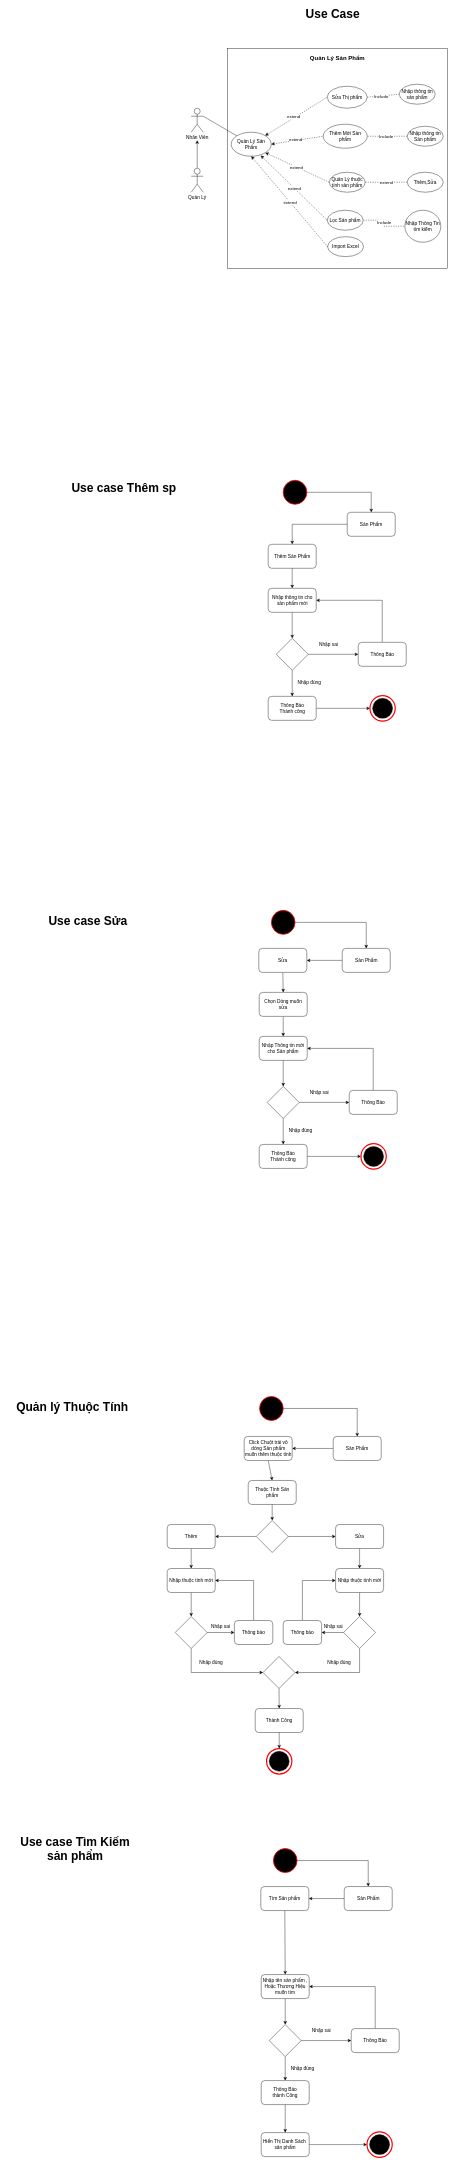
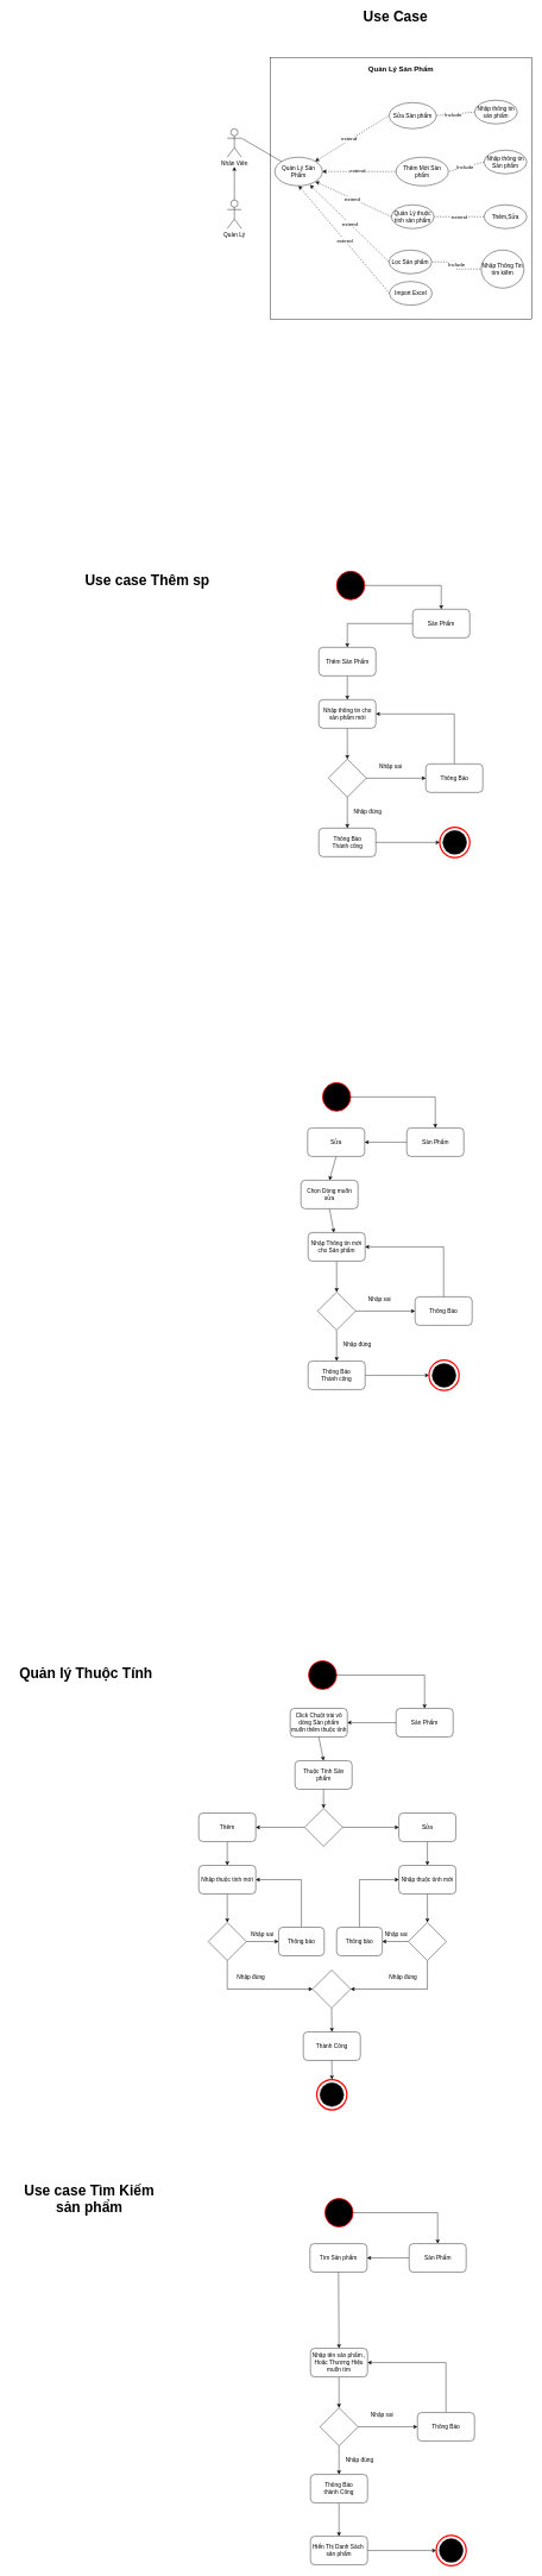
- <mxCell id="11" value="Sửa Thị phẩm" style="ellipse;whiteSpace=wrap;html=1;" parent="1" vertex="1"><mxGeometry x="817" y="215" width="100" height="55" as="geometry" /></mxCell>
+ <mxCell id="11" value="Sửa Sản phẩm" style="ellipse;whiteSpace=wrap;html=1;" parent="1" vertex="1"><mxGeometry x="817" y="215" width="100" height="55" as="geometry" /></mxCell>
- <mxCell id="15" value="Thêm Mới Sản phẩm" style="ellipse;whiteSpace=wrap;html=1;" parent="1" vertex="1"><mxGeometry x="807" y="310" width="110" height="60" as="geometry" /></mxCell>
+ <mxCell id="15" value="Thêm Mới Sản phẩm" style="ellipse;whiteSpace=wrap;html=1;" parent="1" vertex="1"><mxGeometry x="832" y="330" width="110" height="60" as="geometry" /></mxCell>
- <mxCell id="73" value="Use case Sửa" style="text;html=1;strokeColor=none;fillColor=none;align=center;verticalAlign=middle;whiteSpace=wrap;rounded=0;fontSize=30;fontStyle=1" parent="1" vertex="1"><mxGeometry x="84" y="2287" width="270" height="30" as="geometry" /></mxCell>
- <mxCell id="58" value="Chọn Dòng muốn sửa" style="rounded=1;whiteSpace=wrap;html=1;" parent="1" vertex="1"><mxGeometry x="647" y="2480" width="120" height="60" as="geometry" /></mxCell>
+ <mxCell id="58" value="Chọn Dòng muốn sửa" style="rounded=1;whiteSpace=wrap;html=1;" parent="1" vertex="1"><mxGeometry x="632" y="2480" width="120" height="60" as="geometry" /></mxCell>
